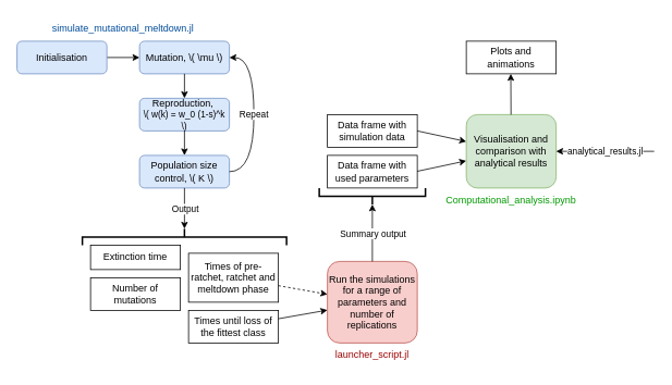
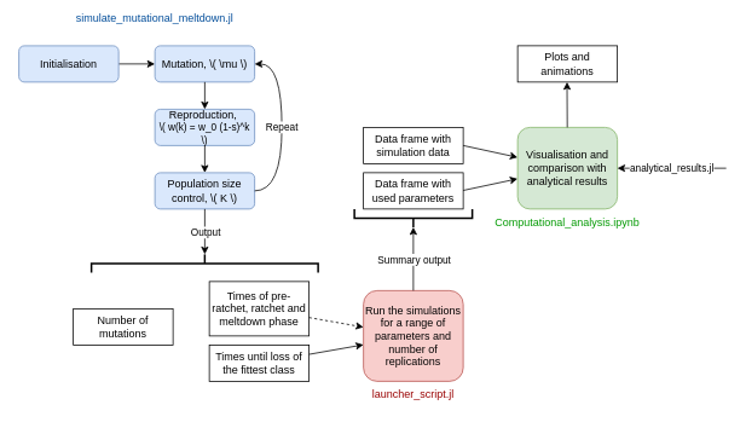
- <mxCell id="29" value="simulate_mutational_meltdown.jl" style="text;html=1;strokeColor=none;fillColor=none;align=center;verticalAlign=middle;whiteSpace=wrap;rounded=0;fontColor=#004C99;" parent="1" vertex="1"><mxGeometry x="50" y="20" width="200" height="30" as="geometry" /></mxCell>
+ <mxCell id="29" value="simulate_mutational_meltdown.jl" style="text;html=1;strokeColor=none;fillColor=none;align=center;verticalAlign=middle;whiteSpace=wrap;rounded=0;fontColor=#004C99;" parent="1" vertex="1"><mxGeometry x="70" y="5" width="200" height="30" as="geometry" /></mxCell>
- <mxCell id="11" value="Extinction time" style="rounded=0;whiteSpace=wrap;html=1;" parent="1" vertex="1"><mxGeometry x="110" y="300" width="110" height="30" as="geometry" /></mxCell>
- <mxCell id="12" value="Number of mutations" style="rounded=0;whiteSpace=wrap;html=1;" parent="1" vertex="1"><mxGeometry x="110" y="340" width="110" height="40" as="geometry" /></mxCell>
+ <mxCell id="12" value="Number of mutations" style="rounded=0;whiteSpace=wrap;html=1;" parent="1" vertex="1"><mxGeometry x="80" y="340" width="110" height="40" as="geometry" /></mxCell>
